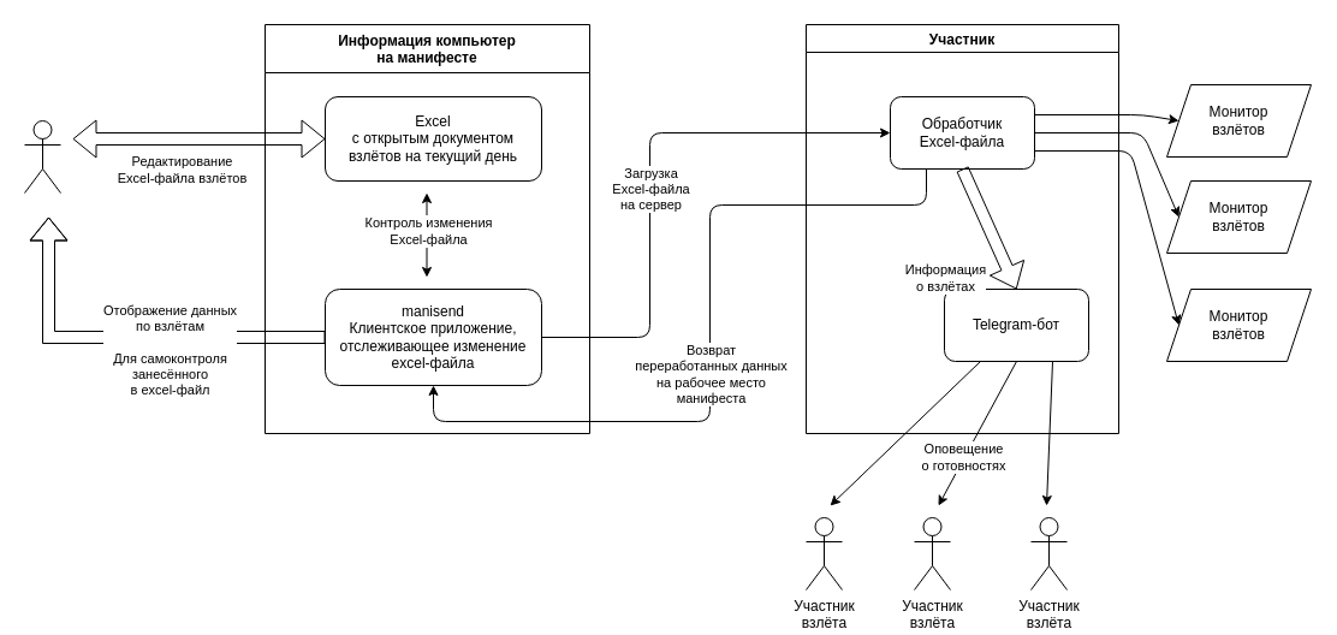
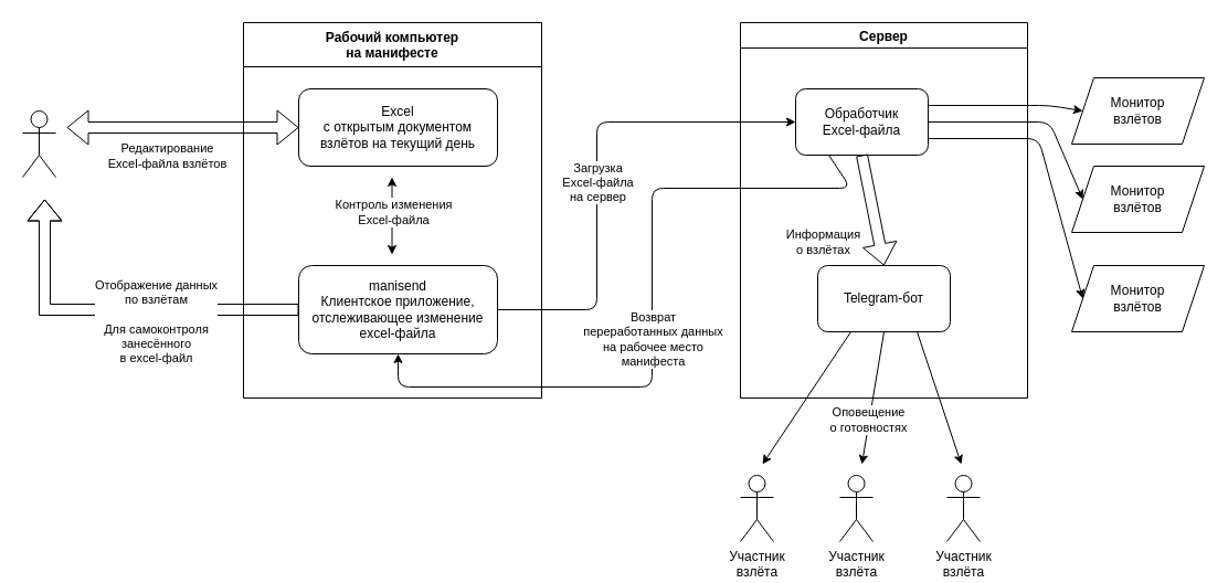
- <mxCell id="10" value="Участник" style="swimlane;" vertex="1" parent="1"><mxGeometry x="670" y="20" width="260" height="340" as="geometry" /></mxCell>
+ <mxCell id="10" value="Сервер" style="swimlane;" vertex="1" parent="1"><mxGeometry x="670" y="20" width="260" height="340" as="geometry" /></mxCell>
- <mxCell id="2" value="Информация компьютер&#10;на манифесте" style="swimlane;startSize=40;" vertex="1" parent="1"><mxGeometry x="220" y="20" width="270" height="340" as="geometry" /></mxCell>
+ <mxCell id="2" value="Рабочий компьютер&#10;на манифесте" style="swimlane;startSize=40;" vertex="1" parent="1"><mxGeometry x="220" y="20" width="270" height="340" as="geometry" /></mxCell>
- <mxCell id="11" value="Обработчик&lt;br&gt;Excel-файла" style="rounded=1;whiteSpace=wrap;html=1;" vertex="1" parent="10"><mxGeometry x="70" y="60" width="120" height="60" as="geometry" /></mxCell>
+ <mxCell id="11" value="Обработчик&lt;br&gt;Excel-файла" style="rounded=1;whiteSpace=wrap;html=1;" vertex="1" parent="10"><mxGeometry x="50" y="60" width="120" height="60" as="geometry" /></mxCell>
- <mxCell id="12" value="Telegram-бот" style="rounded=1;whiteSpace=wrap;html=1;" vertex="1" parent="10"><mxGeometry x="115" y="220" width="120" height="60" as="geometry" /></mxCell>
+ <mxCell id="12" value="Telegram-бот" style="rounded=1;whiteSpace=wrap;html=1;" vertex="1" parent="10"><mxGeometry x="70" y="220" width="120" height="60" as="geometry" /></mxCell>
